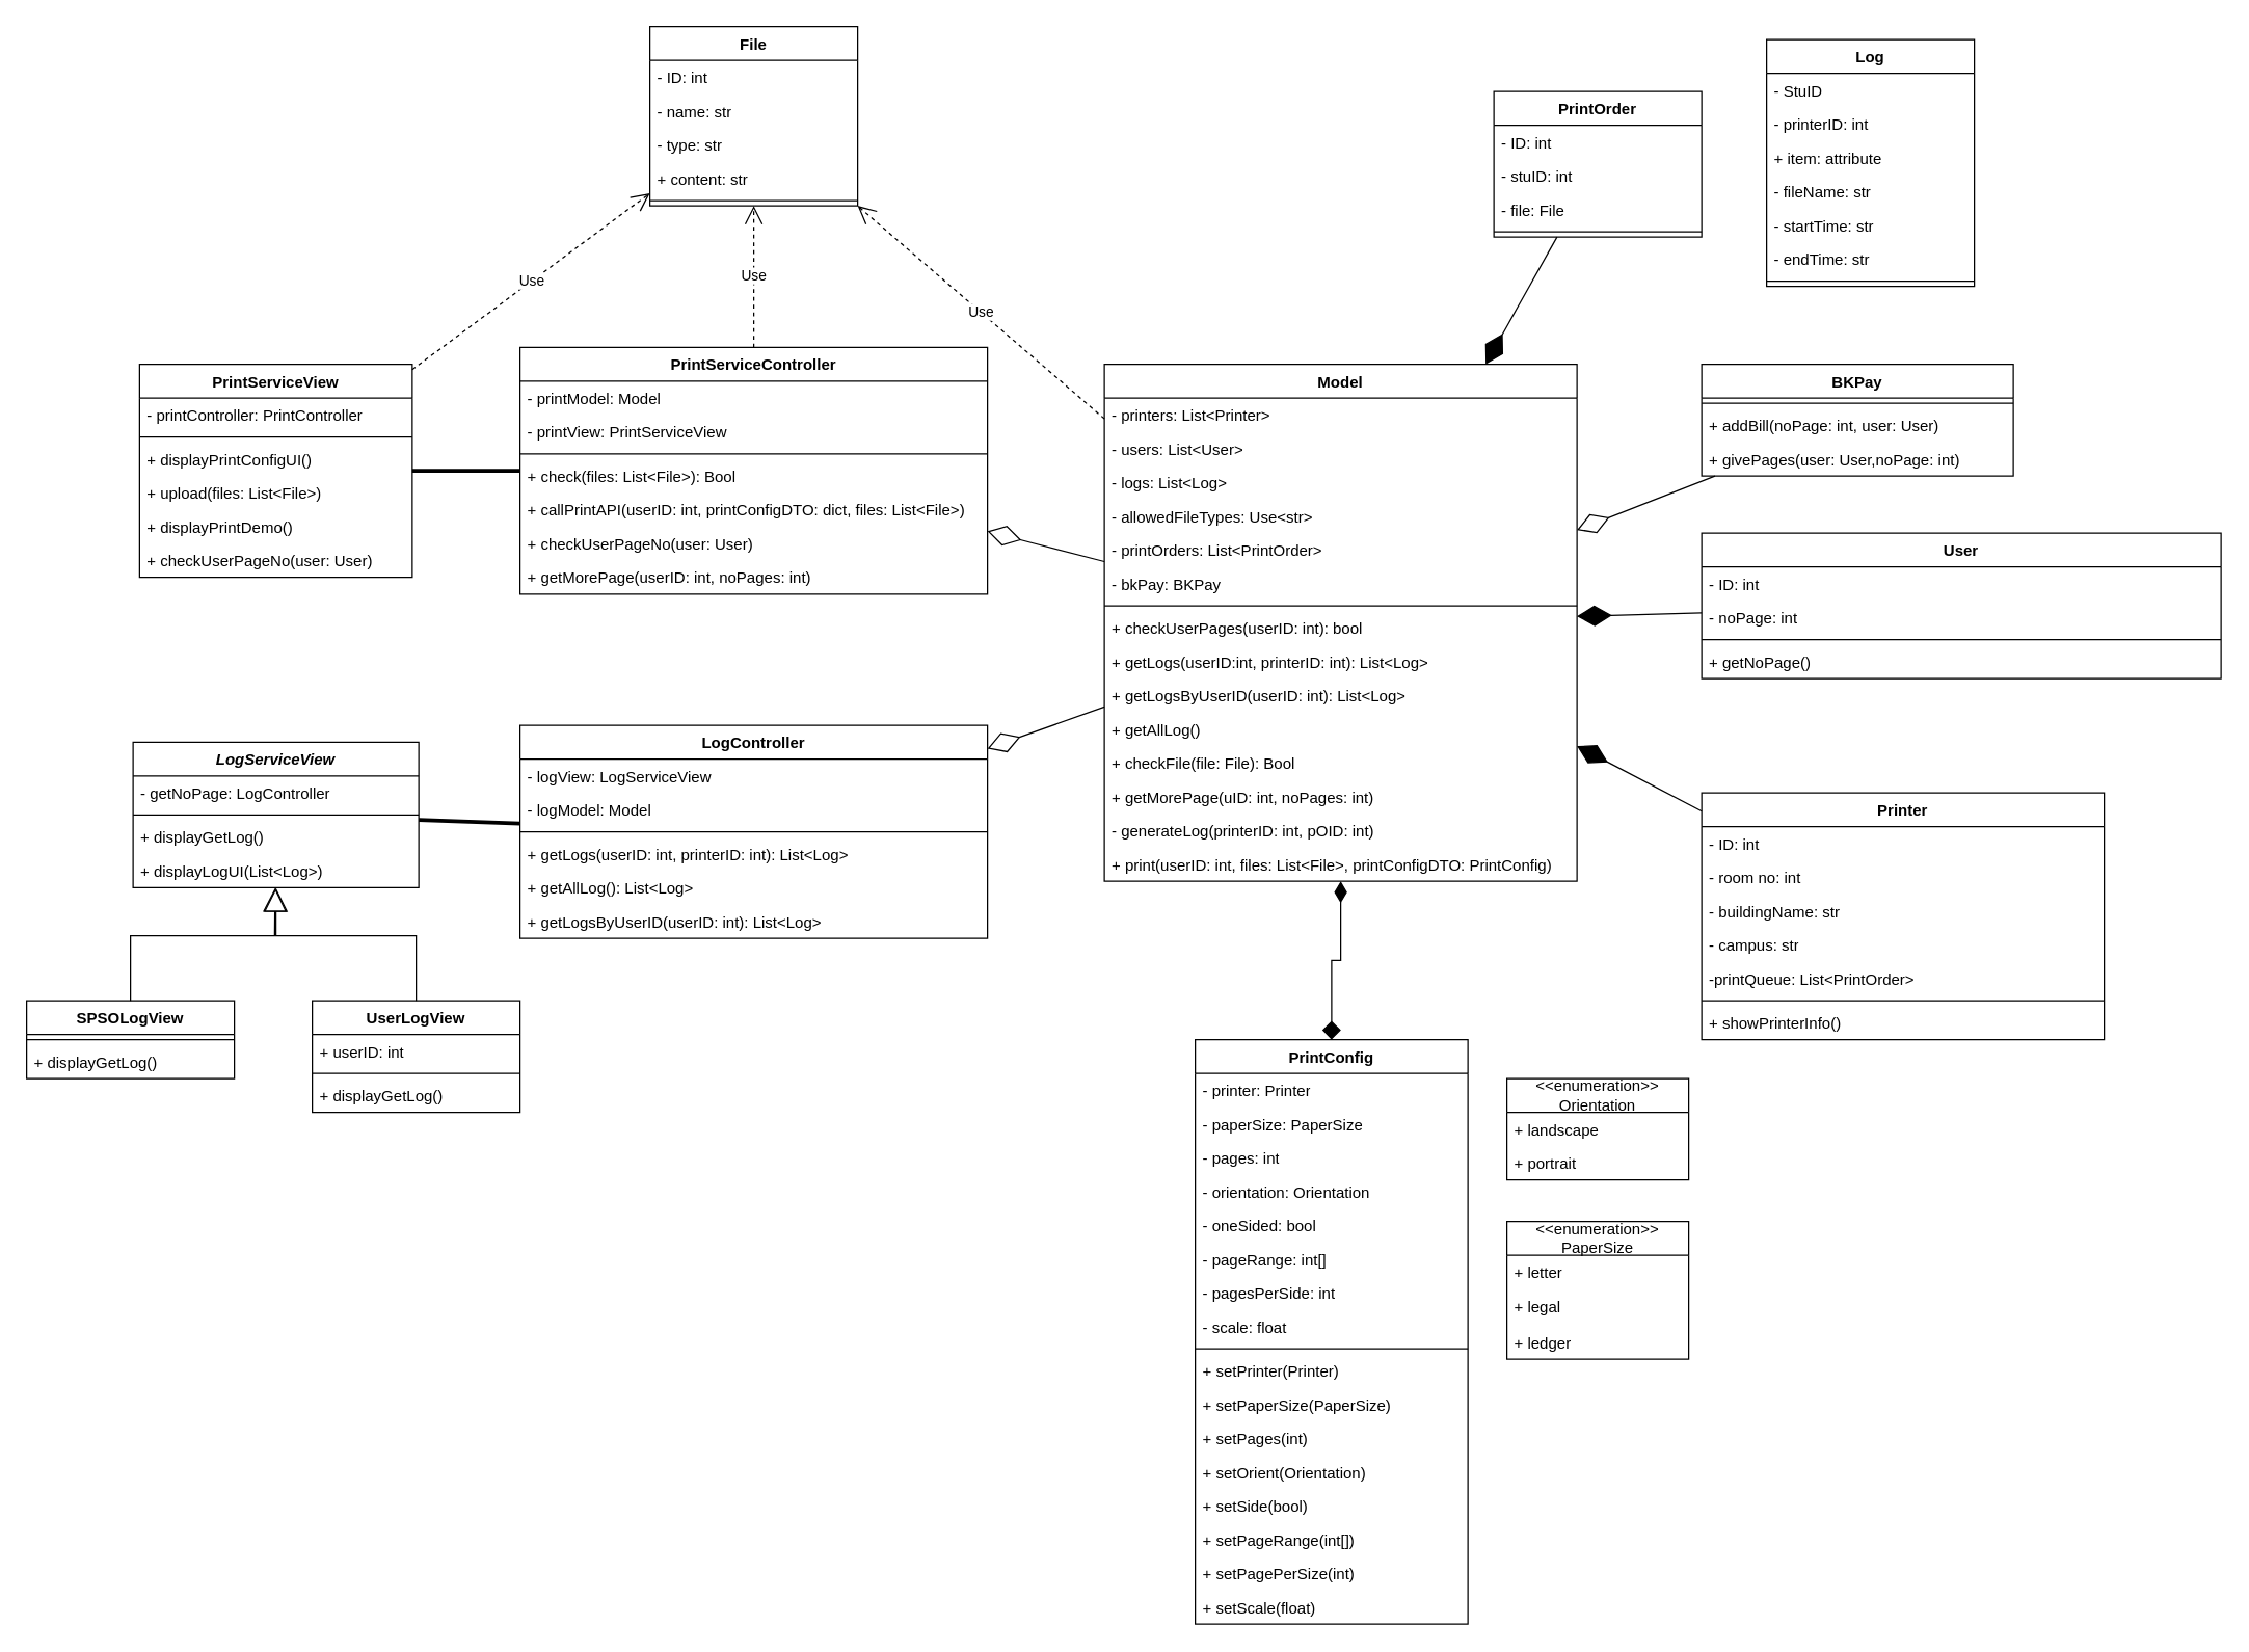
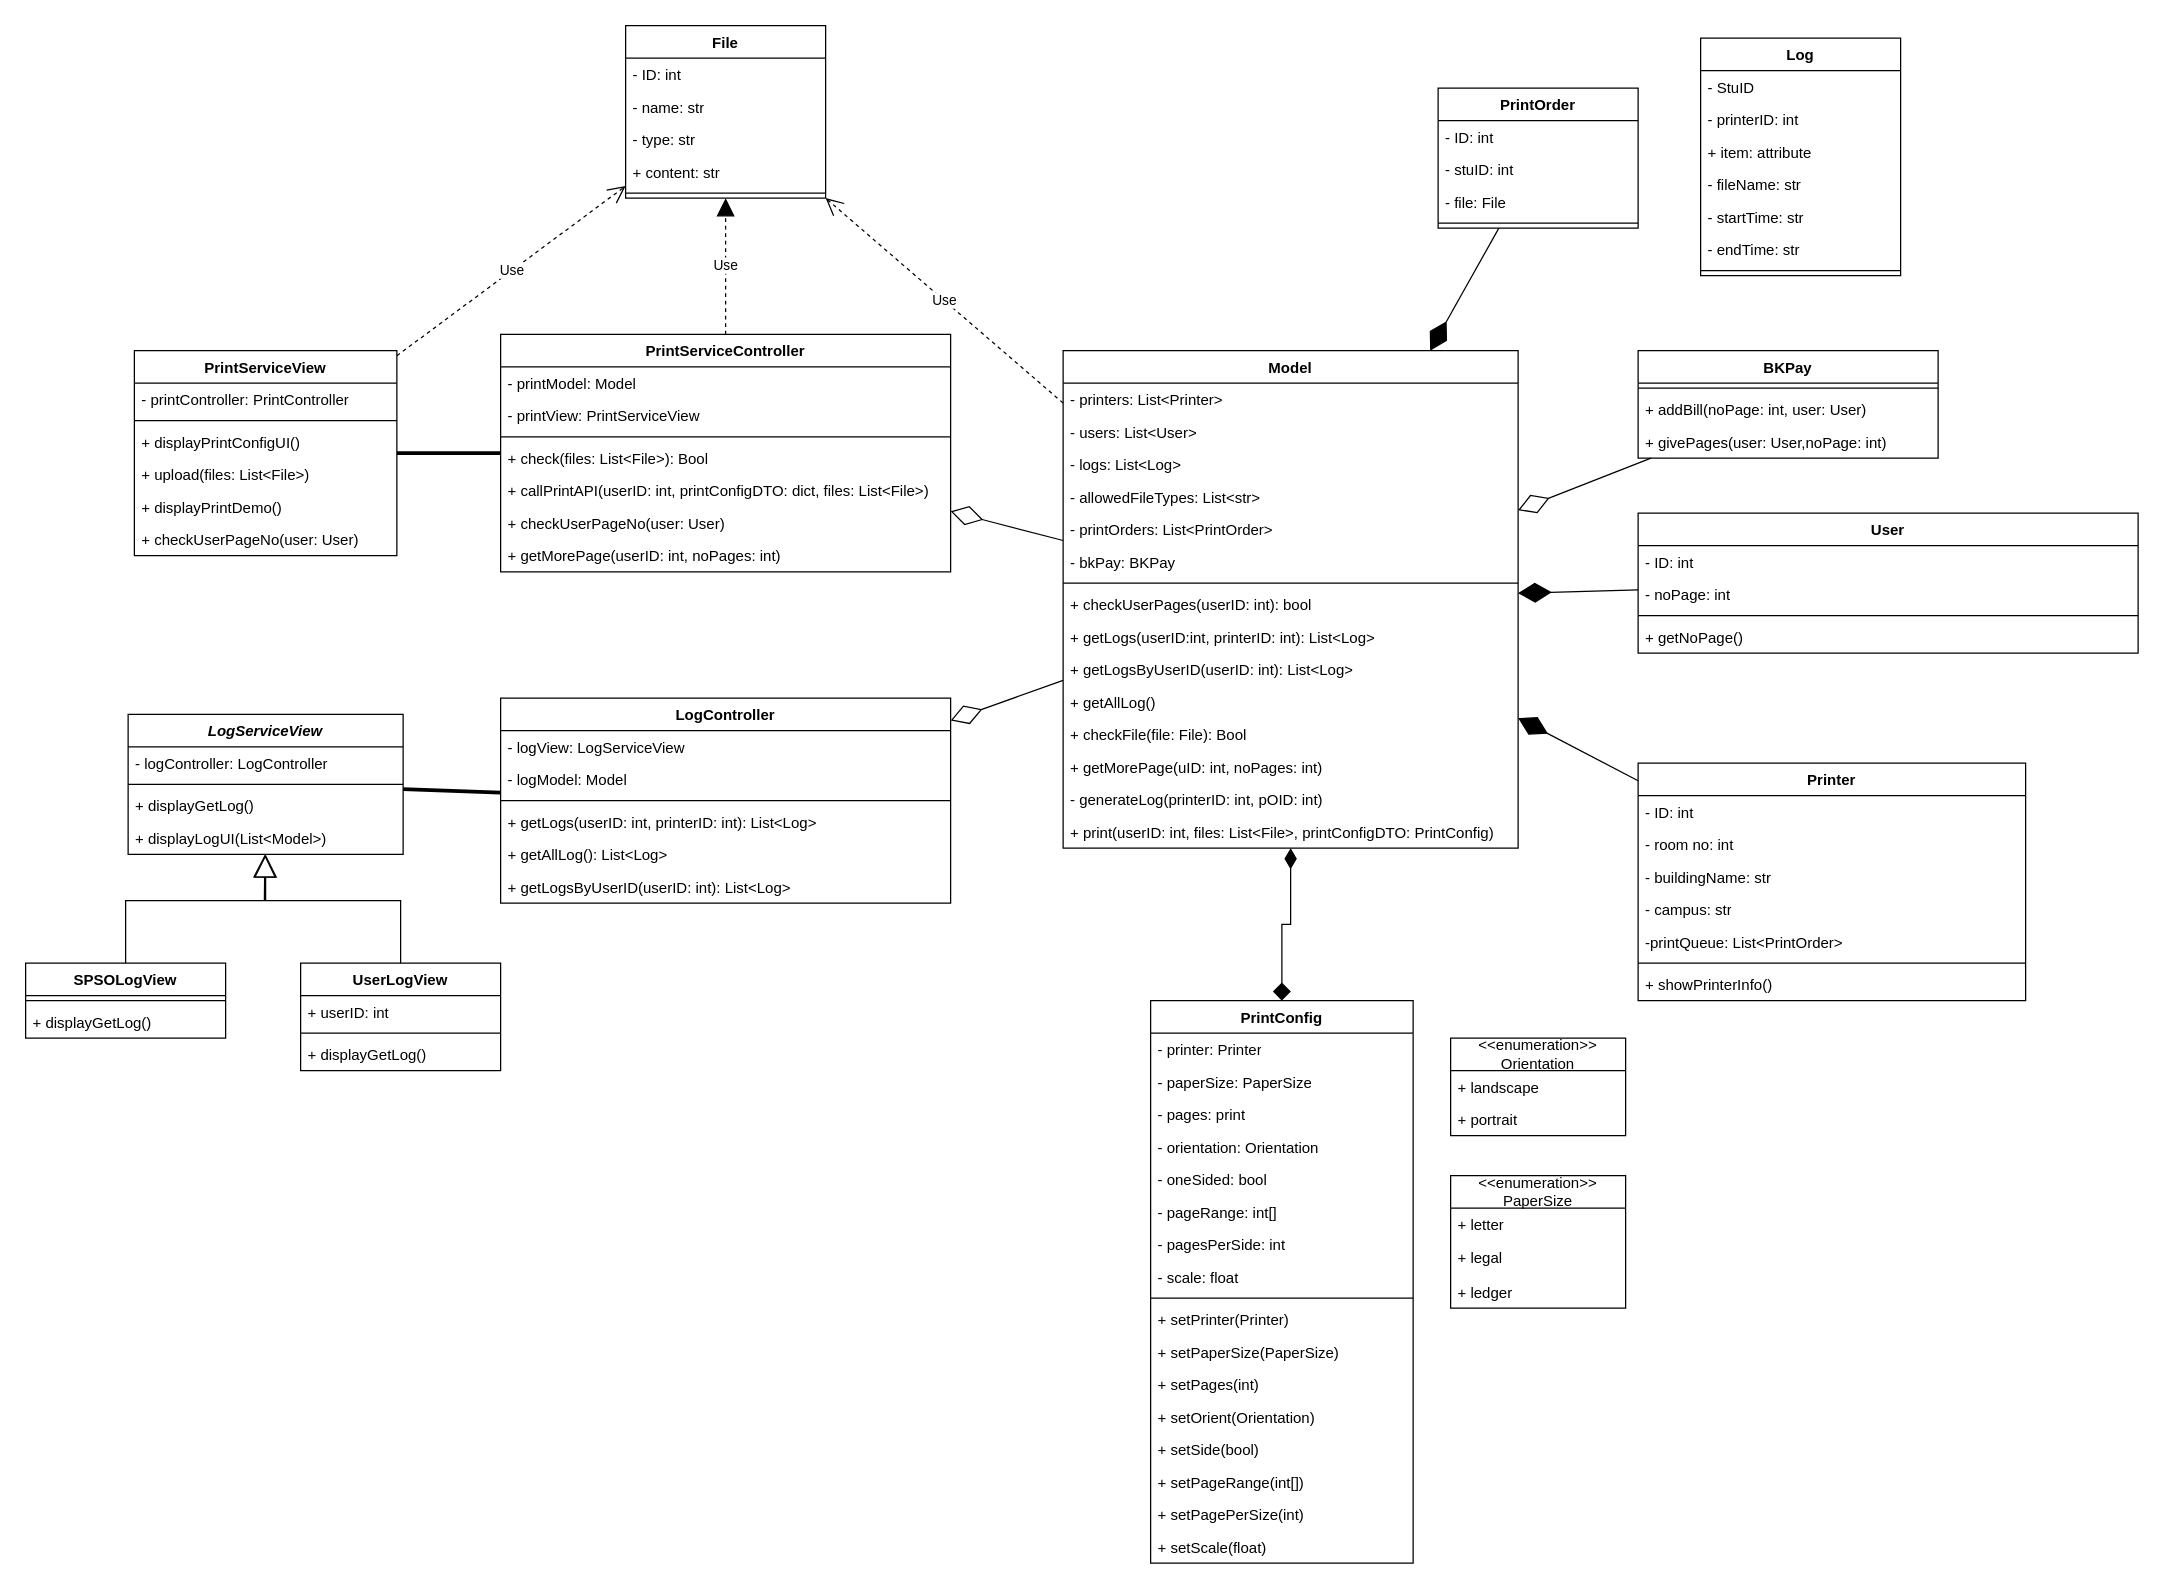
- <mxCell id="108" value="Use" style="endArrow=open;endSize=12;dashed=1;html=1;rounded=0;" edge="1" parent="1" source="82" target="27"><mxGeometry width="160" relative="1" as="geometry"><mxPoint x="860" y="324" as="sourcePoint" /><mxPoint x="670" y="166" as="targetPoint" /></mxGeometry></mxCell>
+ <mxCell id="108" value="Use" style="endArrow=block;endSize=12;dashed=1;html=1;rounded=0;" edge="1" parent="1" source="82" target="27"><mxGeometry width="160" relative="1" as="geometry"><mxPoint x="860" y="324" as="sourcePoint" /><mxPoint x="670" y="166" as="targetPoint" /></mxGeometry></mxCell>
- <mxCell id="63" value="- allowedFileTypes: Use&amp;lt;str&amp;gt;" style="text;strokeColor=none;fillColor=none;align=left;verticalAlign=top;spacingLeft=4;spacingRight=4;overflow=hidden;rotatable=0;points=[[0,0.5],[1,0.5]];portConstraint=eastwest;whiteSpace=wrap;html=1;" vertex="1" parent="59"><mxGeometry y="104" width="364" height="26" as="geometry" /></mxCell>
+ <mxCell id="63" value="- allowedFileTypes: List&amp;lt;str&amp;gt;" style="text;strokeColor=none;fillColor=none;align=left;verticalAlign=top;spacingLeft=4;spacingRight=4;overflow=hidden;rotatable=0;points=[[0,0.5],[1,0.5]];portConstraint=eastwest;whiteSpace=wrap;html=1;" vertex="1" parent="59"><mxGeometry y="104" width="364" height="26" as="geometry" /></mxCell>
- <mxCell id="103" value="- getNoPage: LogController" style="text;strokeColor=none;fillColor=none;align=left;verticalAlign=top;spacingLeft=4;spacingRight=4;overflow=hidden;rotatable=0;points=[[0,0.5],[1,0.5]];portConstraint=eastwest;whiteSpace=wrap;html=1;" vertex="1" parent="102"><mxGeometry y="26" width="220" height="26" as="geometry" /></mxCell>
+ <mxCell id="103" value="- logController: LogController" style="text;strokeColor=none;fillColor=none;align=left;verticalAlign=top;spacingLeft=4;spacingRight=4;overflow=hidden;rotatable=0;points=[[0,0.5],[1,0.5]];portConstraint=eastwest;whiteSpace=wrap;html=1;" vertex="1" parent="102"><mxGeometry y="26" width="220" height="26" as="geometry" /></mxCell>
- <mxCell id="106" value="+ displayLogUI(List&amp;lt;Log&amp;gt;)" style="text;strokeColor=none;fillColor=none;align=left;verticalAlign=top;spacingLeft=4;spacingRight=4;overflow=hidden;rotatable=0;points=[[0,0.5],[1,0.5]];portConstraint=eastwest;whiteSpace=wrap;html=1;" vertex="1" parent="102"><mxGeometry y="86" width="220" height="26" as="geometry" /></mxCell>
+ <mxCell id="106" value="+ displayLogUI(List&amp;lt;Model&amp;gt;)" style="text;strokeColor=none;fillColor=none;align=left;verticalAlign=top;spacingLeft=4;spacingRight=4;overflow=hidden;rotatable=0;points=[[0,0.5],[1,0.5]];portConstraint=eastwest;whiteSpace=wrap;html=1;" vertex="1" parent="102"><mxGeometry y="86" width="220" height="26" as="geometry" /></mxCell>
- <mxCell id="12" value="- pages: int" style="text;strokeColor=none;fillColor=none;align=left;verticalAlign=top;spacingLeft=4;spacingRight=4;overflow=hidden;rotatable=0;points=[[0,0.5],[1,0.5]];portConstraint=eastwest;whiteSpace=wrap;html=1;" vertex="1" parent="9"><mxGeometry y="78" width="210" height="26" as="geometry" /></mxCell>
+ <mxCell id="12" value="- pages: print" style="text;strokeColor=none;fillColor=none;align=left;verticalAlign=top;spacingLeft=4;spacingRight=4;overflow=hidden;rotatable=0;points=[[0,0.5],[1,0.5]];portConstraint=eastwest;whiteSpace=wrap;html=1;" vertex="1" parent="9"><mxGeometry y="78" width="210" height="26" as="geometry" /></mxCell>
